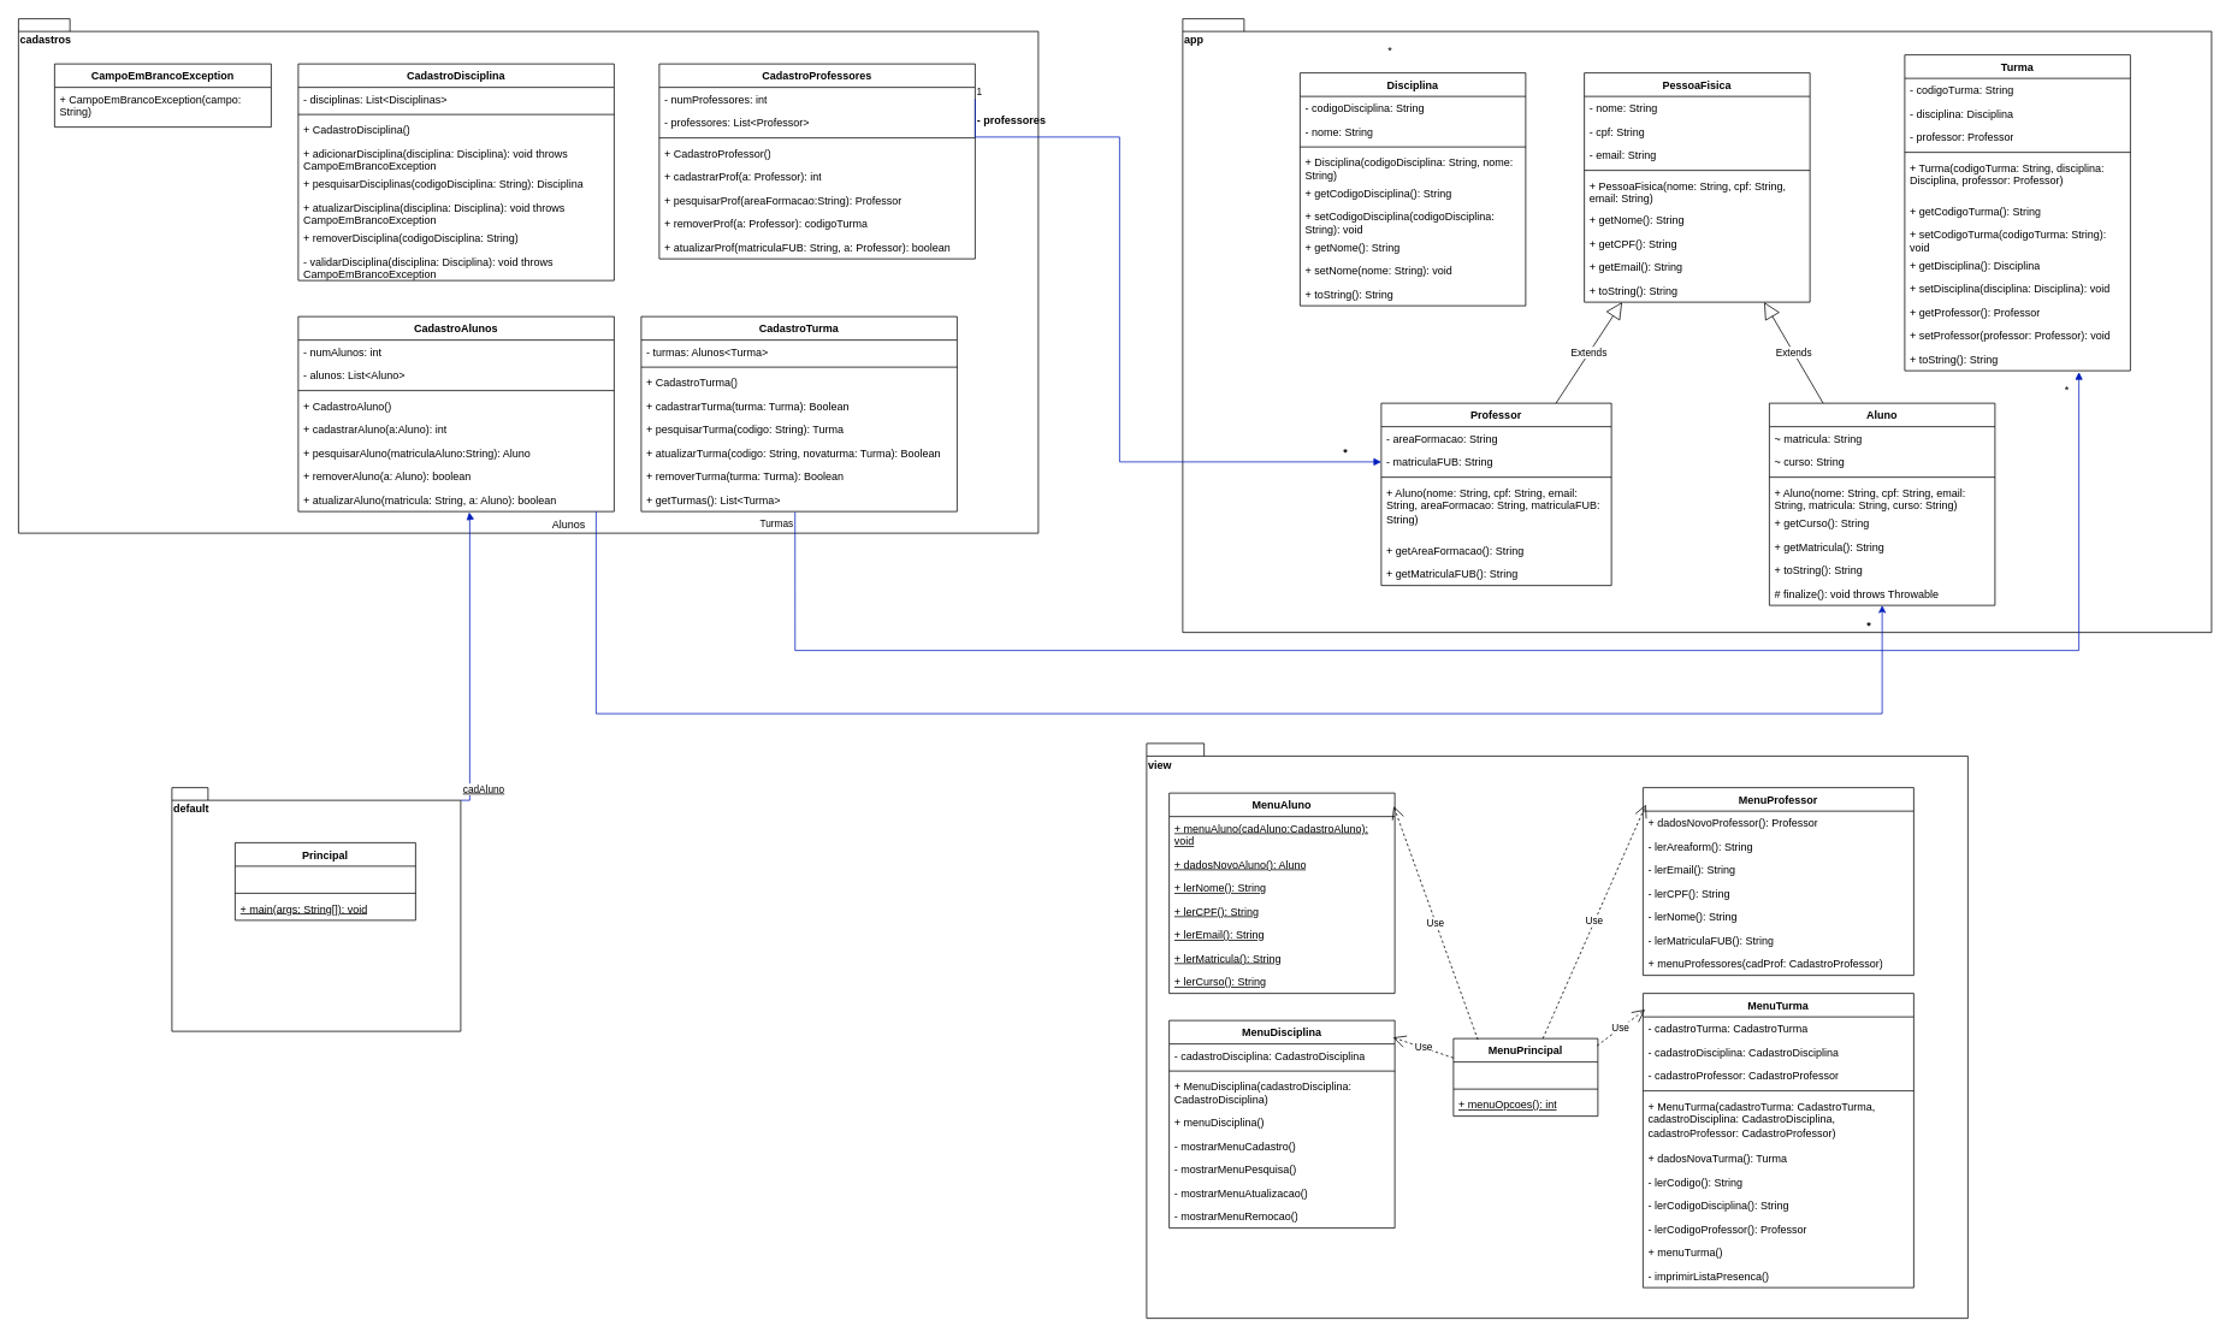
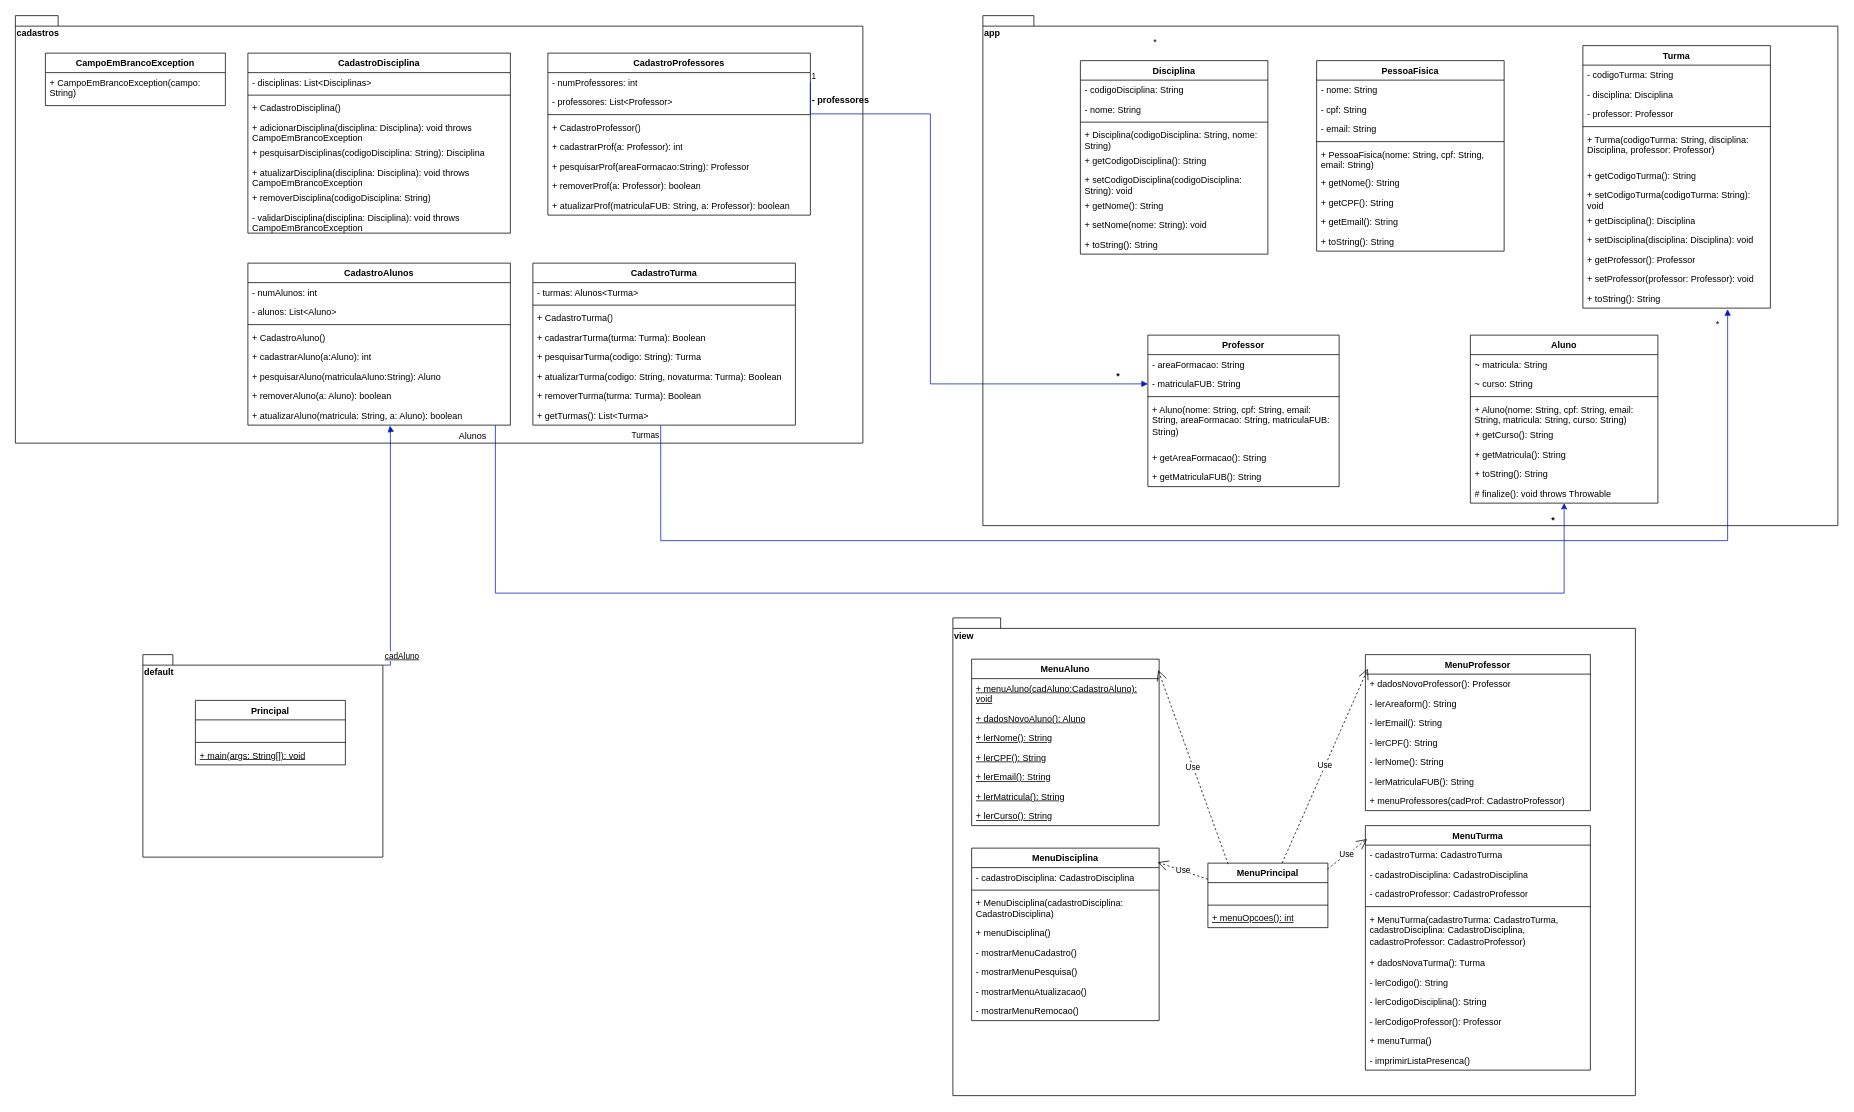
- <mxCell id="39" value="+ removerProf(a: Professor): codigoTurma" style="text;strokeColor=none;fillColor=none;align=left;verticalAlign=top;spacingLeft=4;spacingRight=4;overflow=hidden;rotatable=0;points=[[0,0.5],[1,0.5]];portConstraint=eastwest;whiteSpace=wrap;html=1;" parent="32" vertex="1"><mxGeometry y="164" width="350" height="26" as="geometry" /></mxCell>
+ <mxCell id="39" value="+ removerProf(a: Professor): boolean" style="text;strokeColor=none;fillColor=none;align=left;verticalAlign=top;spacingLeft=4;spacingRight=4;overflow=hidden;rotatable=0;points=[[0,0.5],[1,0.5]];portConstraint=eastwest;whiteSpace=wrap;html=1;" parent="32" vertex="1"><mxGeometry y="164" width="350" height="26" as="geometry" /></mxCell>
- <mxCell id="29" value="Extends" style="endArrow=block;endSize=16;endFill=0;html=1;rounded=0;" parent="1" source="13" target="3" edge="1"><mxGeometry width="160" relative="1" as="geometry"><mxPoint x="1250" y="380" as="sourcePoint" /><mxPoint x="1410" y="380" as="targetPoint" /></mxGeometry></mxCell>
- <mxCell id="30" value="Extends" style="endArrow=block;endSize=16;endFill=0;html=1;rounded=0;" parent="1" source="20" target="3" edge="1"><mxGeometry width="160" relative="1" as="geometry"><mxPoint x="1250" y="380" as="sourcePoint" /><mxPoint x="1410" y="380" as="targetPoint" /></mxGeometry></mxCell>
